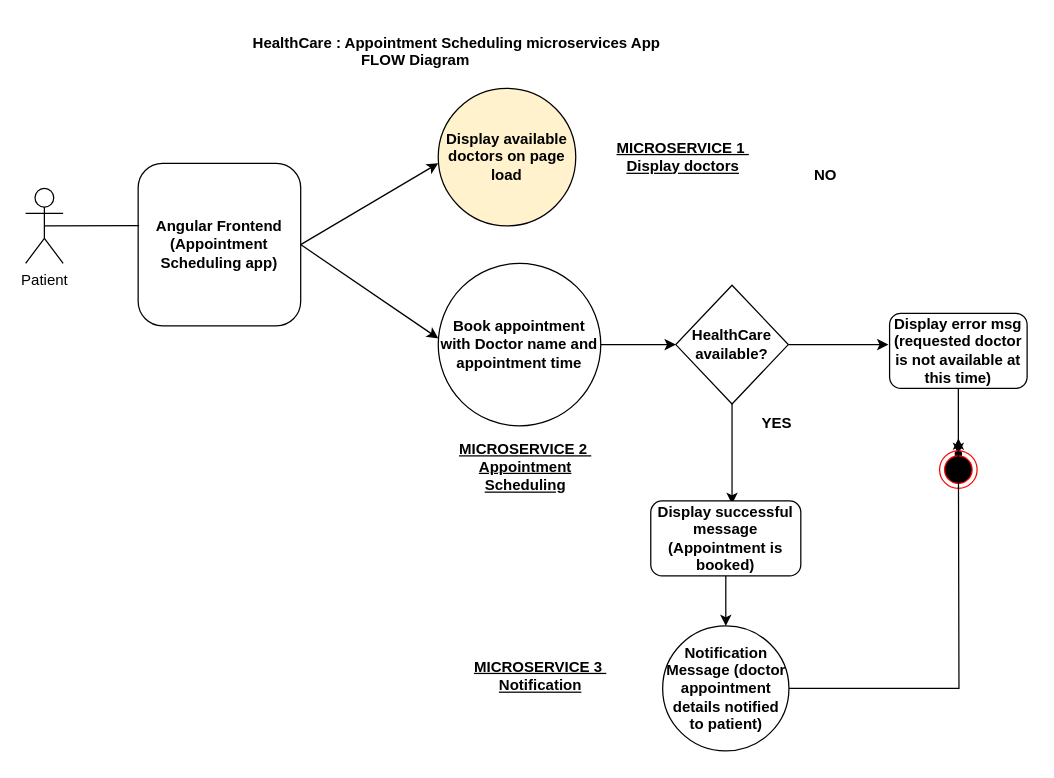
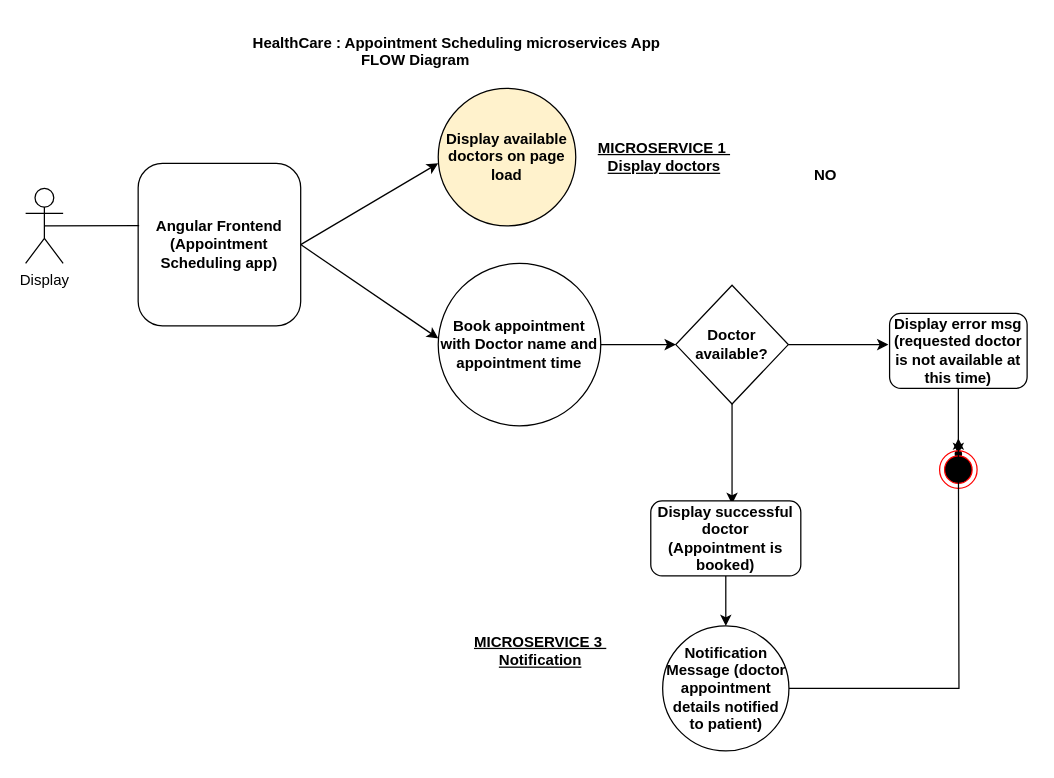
- <mxCell id="23" value="&lt;b&gt;&lt;u&gt;MICROSERVICE 1&amp;nbsp; Display doctors&lt;/u&gt;&lt;/b&gt;" style="text;html=1;strokeColor=none;fillColor=none;align=center;verticalAlign=middle;whiteSpace=wrap;rounded=0;" vertex="1" parent="1"><mxGeometry x="484.5" y="105" width="121.5" height="40" as="geometry" /></mxCell>
+ <mxCell id="23" value="&lt;b&gt;&lt;u&gt;MICROSERVICE 1&amp;nbsp; Display doctors&lt;/u&gt;&lt;/b&gt;" style="text;html=1;strokeColor=none;fillColor=none;align=center;verticalAlign=middle;whiteSpace=wrap;rounded=0;" vertex="1" parent="1"><mxGeometry x="469.5" y="105" width="121.5" height="40" as="geometry" /></mxCell>
- <mxCell id="2" value="Patient" style="shape=umlActor;verticalLabelPosition=bottom;verticalAlign=top;html=1;outlineConnect=0;" vertex="1" parent="1"><mxGeometry x="20" y="150" width="30" height="60" as="geometry" /></mxCell>
+ <mxCell id="2" value="Display" style="shape=umlActor;verticalLabelPosition=bottom;verticalAlign=top;html=1;outlineConnect=0;" vertex="1" parent="1"><mxGeometry x="20" y="150" width="30" height="60" as="geometry" /></mxCell>
- <mxCell id="12" value="&lt;b&gt;HealthCare available?&lt;/b&gt;" style="rhombus;whiteSpace=wrap;html=1;" vertex="1" parent="1"><mxGeometry x="540" y="227.5" width="90" height="95" as="geometry" /></mxCell>
+ <mxCell id="12" value="&lt;b&gt;Doctor available?&lt;/b&gt;" style="rhombus;whiteSpace=wrap;html=1;" vertex="1" parent="1"><mxGeometry x="540" y="227.5" width="90" height="95" as="geometry" /></mxCell>
- <mxCell id="15" value="&lt;b&gt;YES&lt;/b&gt;" style="text;html=1;strokeColor=none;fillColor=none;align=center;verticalAlign=middle;whiteSpace=wrap;rounded=0;" vertex="1" parent="1"><mxGeometry x="591" y="322.5" width="60" height="30" as="geometry" /></mxCell>
- <mxCell id="24" value="&lt;b&gt;&lt;u&gt;MICROSERVICE 2&amp;nbsp; Appointment Scheduling&lt;/u&gt;&lt;/b&gt;" style="text;html=1;strokeColor=none;fillColor=none;align=center;verticalAlign=middle;whiteSpace=wrap;rounded=0;" vertex="1" parent="1"><mxGeometry x="358.5" y="352.5" width="121.5" height="40" as="geometry" /></mxCell>
- <mxCell id="14" value="&lt;b&gt;Display successful message (Appointment is booked)&lt;/b&gt;" style="rounded=1;whiteSpace=wrap;html=1;" vertex="1" parent="1"><mxGeometry x="520" y="400" width="120" height="60" as="geometry" /></mxCell>
+ <mxCell id="14" value="&lt;b&gt;Display successful doctor (Appointment is booked)&lt;/b&gt;" style="rounded=1;whiteSpace=wrap;html=1;" vertex="1" parent="1"><mxGeometry x="520" y="400" width="120" height="60" as="geometry" /></mxCell>
- <mxCell id="25" value="&lt;b&gt;&lt;u&gt;MICROSERVICE 3&amp;nbsp; Notification&lt;/u&gt;&lt;/b&gt;" style="text;html=1;strokeColor=none;fillColor=none;align=center;verticalAlign=middle;whiteSpace=wrap;rounded=0;" vertex="1" parent="1"><mxGeometry x="371" y="520" width="121.5" height="40" as="geometry" /></mxCell>
+ <mxCell id="25" value="&lt;b&gt;&lt;u&gt;MICROSERVICE 3&amp;nbsp; Notification&lt;/u&gt;&lt;/b&gt;" style="text;html=1;strokeColor=none;fillColor=none;align=center;verticalAlign=middle;whiteSpace=wrap;rounded=0;" vertex="1" parent="1"><mxGeometry x="371" y="500" width="121.5" height="40" as="geometry" /></mxCell>
